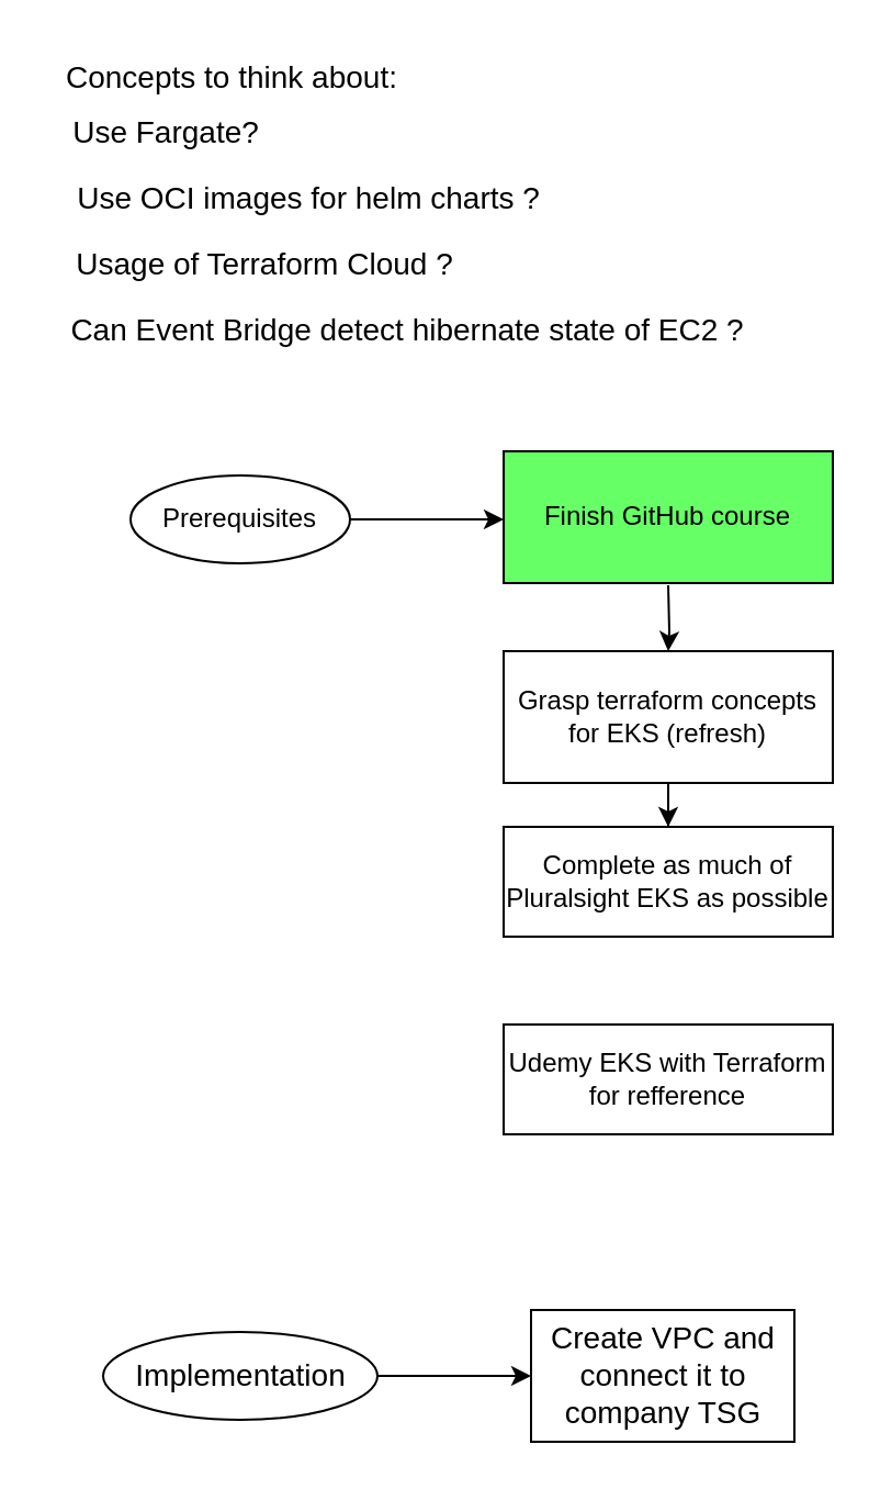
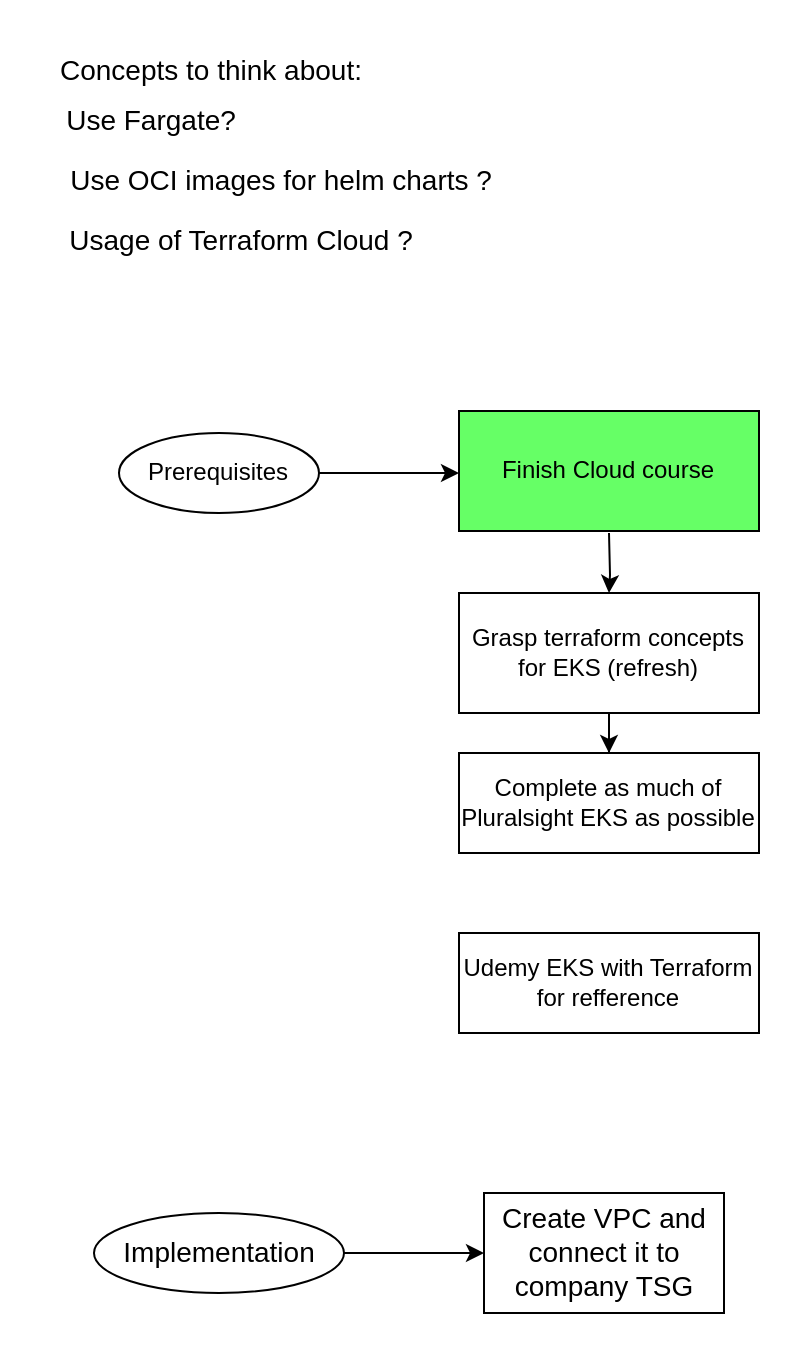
- <mxCell id="17" value="Can Event Bridge detect hibernate state of EC2 ?" style="text;html=1;align=center;verticalAlign=middle;resizable=0;points=[];autosize=1;strokeColor=none;fillColor=none;fontSize=14;" vertex="1" parent="1"><mxGeometry x="20" y="135" width="330" height="30" as="geometry" /></mxCell>
- <mxCell id="8" value="Finish GitHub course" style="whiteSpace=wrap;html=1;fillColor=#66FF66;" parent="1" vertex="1"><mxGeometry x="229" y="205" width="150" height="60" as="geometry" /></mxCell>
+ <mxCell id="8" value="Finish Cloud course" style="whiteSpace=wrap;html=1;fillColor=#66FF66;" parent="1" vertex="1"><mxGeometry x="229" y="205" width="150" height="60" as="geometry" /></mxCell>
